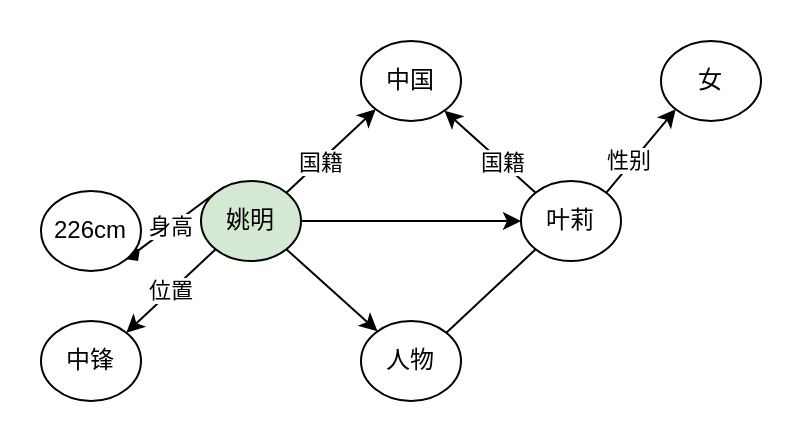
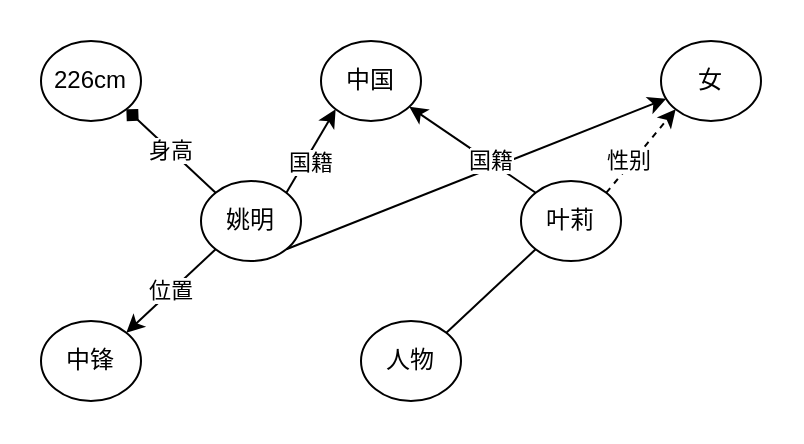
- <mxCell id="15" value="中国" style="ellipse;whiteSpace=wrap;html=1;" vertex="1" parent="1"><mxGeometry x="180" y="20" width="50" height="40" as="geometry" /></mxCell>
+ <mxCell id="15" value="中国" style="ellipse;whiteSpace=wrap;html=1;" vertex="1" parent="1"><mxGeometry x="160" y="20" width="50" height="40" as="geometry" /></mxCell>
- <mxCell id="12" style="edgeStyle=none;rounded=0;orthogonalLoop=1;jettySize=auto;html=1;exitX=1;exitY=0;exitDx=0;exitDy=0;entryX=0;entryY=1;entryDx=0;entryDy=0;" edge="1" parent="1" source="14" target="17"><mxGeometry relative="1" as="geometry" /></mxCell>
+ <mxCell id="12" style="edgeStyle=none;rounded=0;orthogonalLoop=1;jettySize=auto;html=1;exitX=1;exitY=0;exitDx=0;exitDy=0;entryX=0;entryY=1;entryDx=0;entryDy=0;dashed=1;" edge="1" parent="1" source="14" target="17"><mxGeometry relative="1" as="geometry" /></mxCell>
- <mxCell id="8" value="姚明" style="ellipse;whiteSpace=wrap;html=1;fillColor=#d5e8d4;" vertex="1" parent="1"><mxGeometry x="100" y="90" width="50" height="40" as="geometry" /></mxCell>
+ <mxCell id="8" value="姚明" style="ellipse;whiteSpace=wrap;html=1;" vertex="1" parent="1"><mxGeometry x="100" y="90" width="50" height="40" as="geometry" /></mxCell>
- <mxCell id="2" value="" style="edgeStyle=orthogonalEdgeStyle;rounded=0;orthogonalLoop=1;jettySize=auto;html=1;" edge="1" parent="1" source="8" target="14"><mxGeometry relative="1" as="geometry" /></mxCell>
- <mxCell id="18" value="226cm" style="ellipse;whiteSpace=wrap;html=1;" vertex="1" parent="1"><mxGeometry x="20" y="95" width="50" height="40" as="geometry" /></mxCell>
+ <mxCell id="18" value="226cm" style="ellipse;whiteSpace=wrap;html=1;" vertex="1" parent="1"><mxGeometry x="20" y="20" width="50" height="40" as="geometry" /></mxCell>
- <mxCell id="7" style="edgeStyle=none;rounded=0;orthogonalLoop=1;jettySize=auto;html=1;exitX=1;exitY=1;exitDx=0;exitDy=0;" edge="1" parent="1" source="8" target="16"><mxGeometry relative="1" as="geometry" /></mxCell>
+ <mxCell id="7" style="edgeStyle=none;rounded=0;orthogonalLoop=1;jettySize=auto;html=1;exitX=1;exitY=1;exitDx=0;exitDy=0;" edge="1" parent="1" source="8" target="17"><mxGeometry relative="1" as="geometry" /></mxCell>
